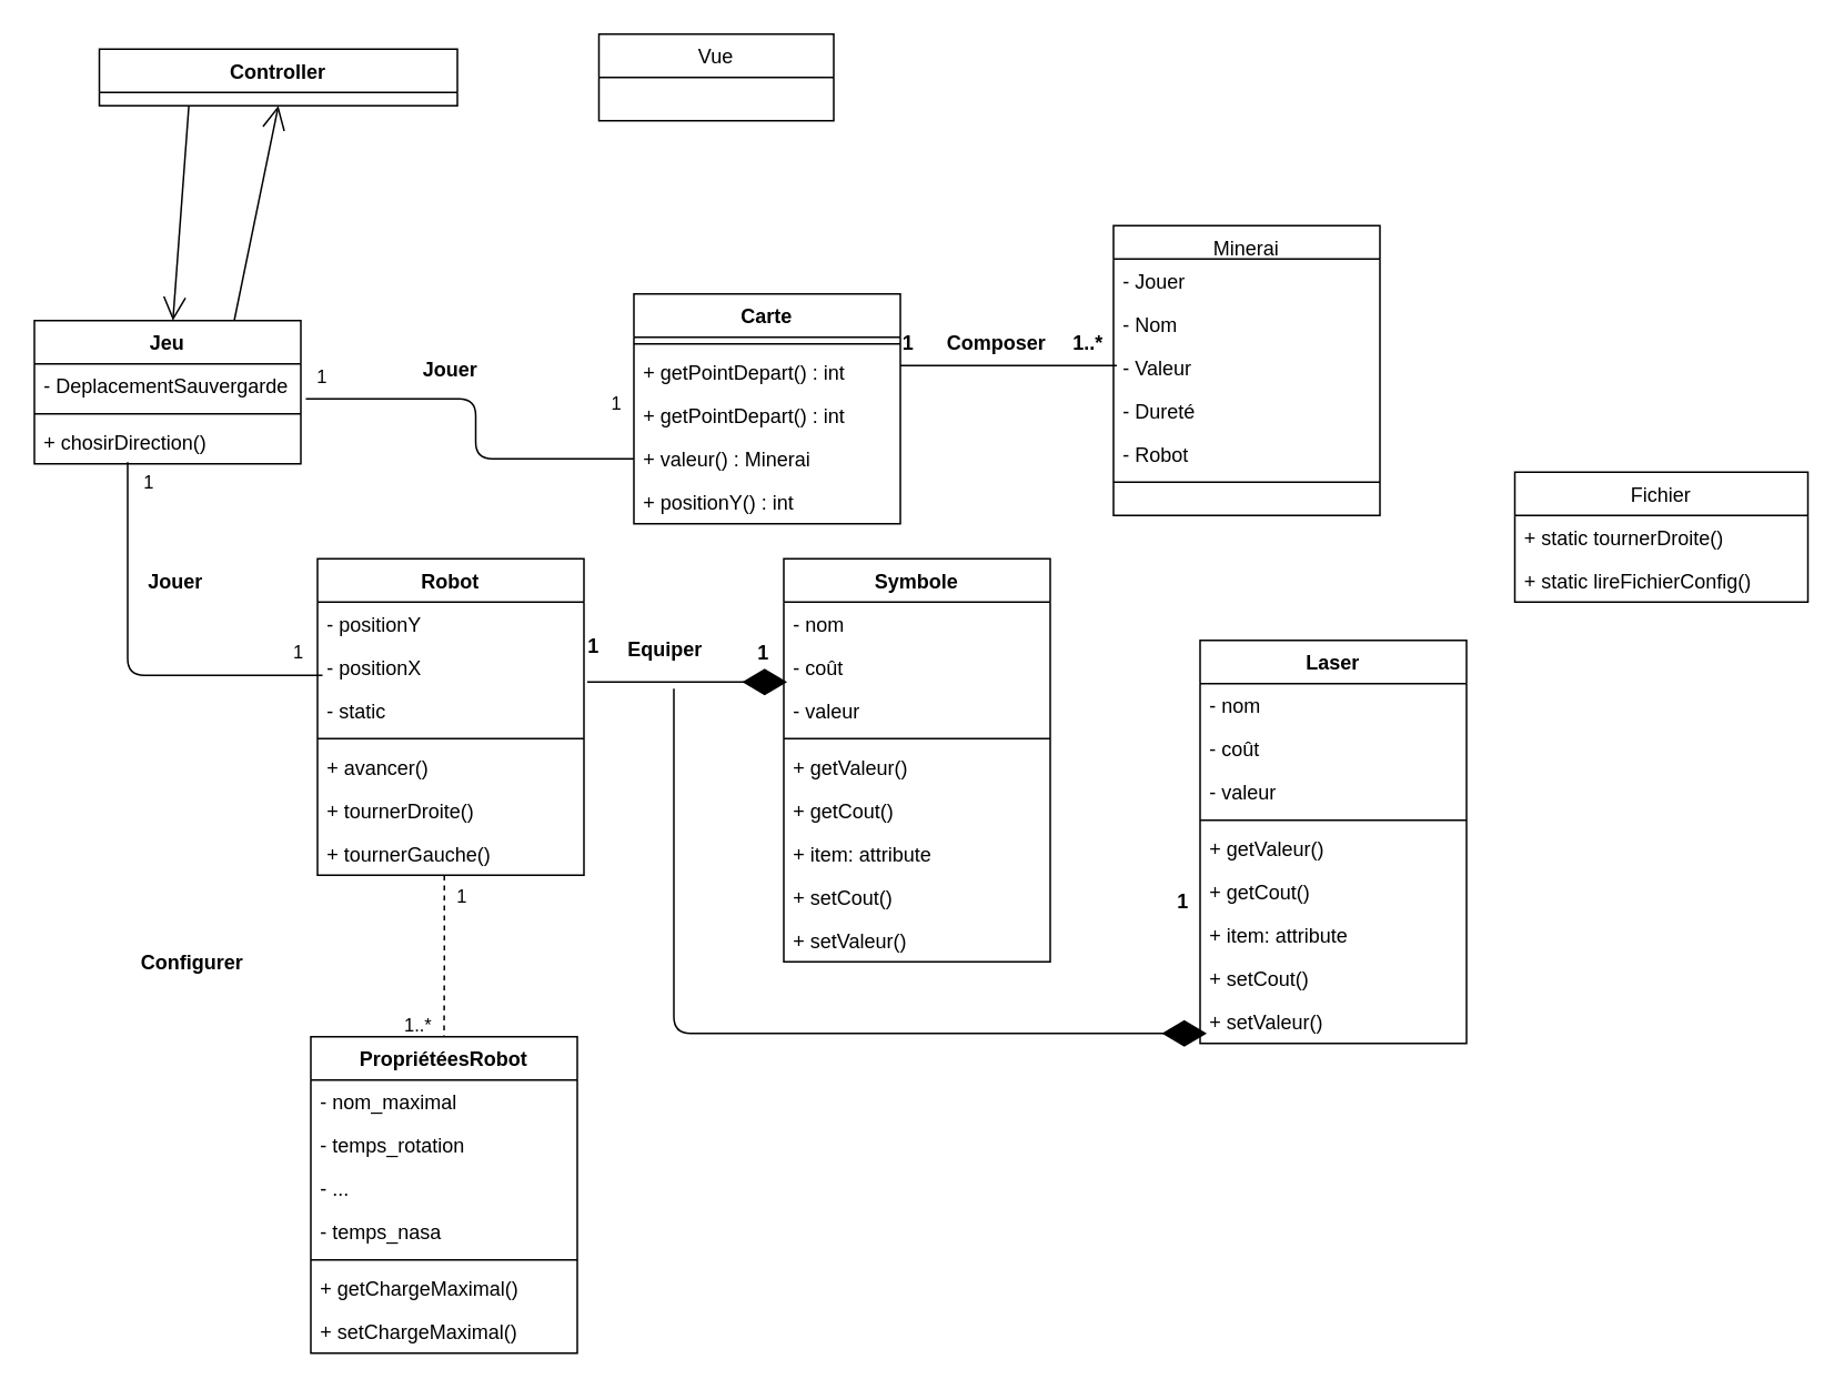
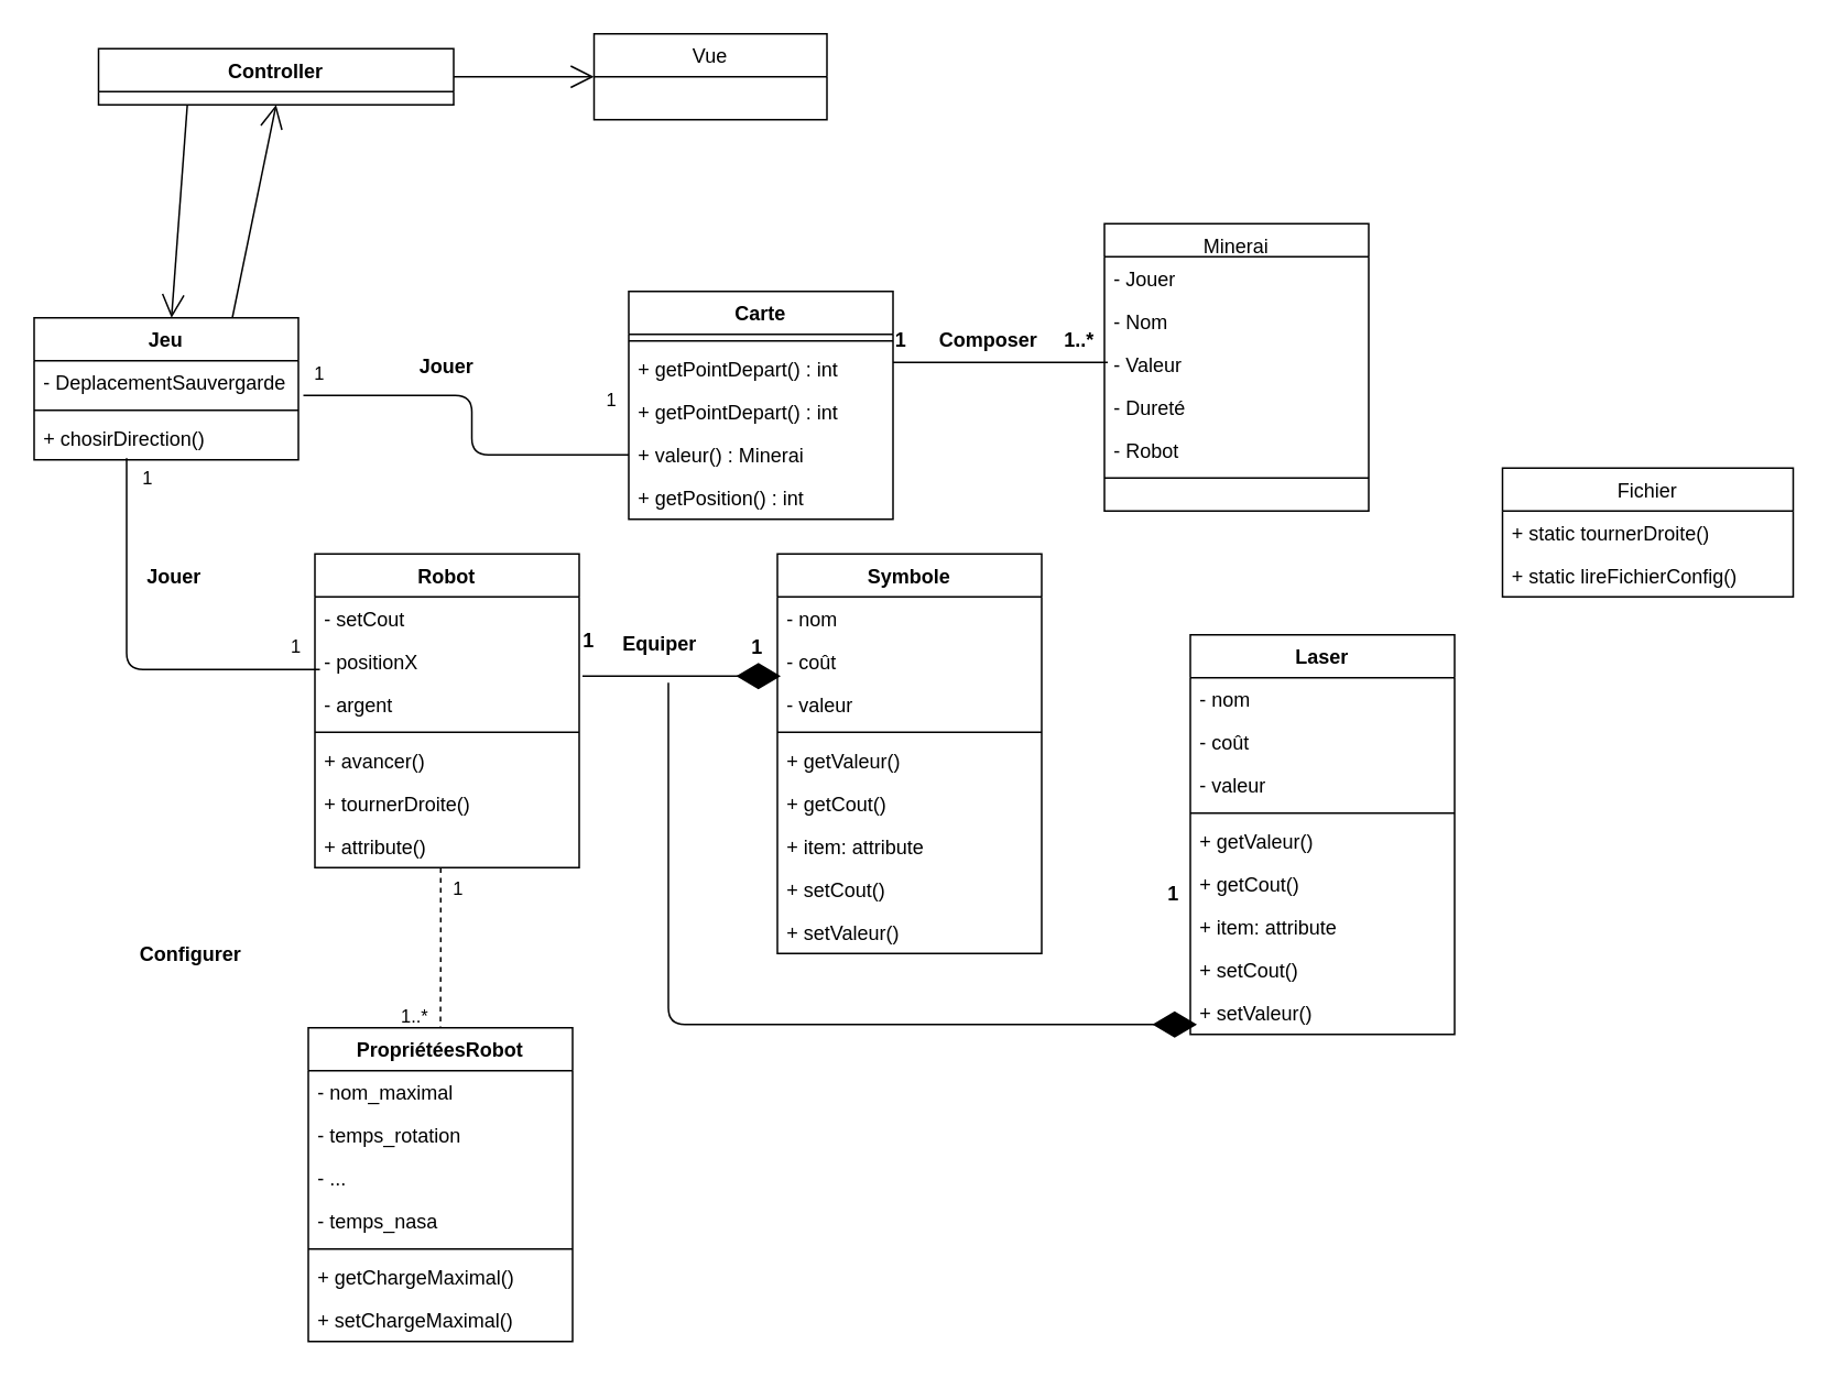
+ <mxCell id="79" value="" style="endArrow=open;endFill=1;endSize=12;html=1;entryX=0;entryY=0.5;entryDx=0;entryDy=0;exitX=1;exitY=0.5;exitDx=0;exitDy=0;" edge="1" parent="1" source="77" target="78"><mxGeometry width="160" relative="1" as="geometry"><mxPoint x="166" y="34.41" as="sourcePoint" /><mxPoint x="326" y="34.41" as="targetPoint" /></mxGeometry></mxCell>
- <mxCell id="26" value="+ positionY() : int" style="text;strokeColor=none;fillColor=none;align=left;verticalAlign=top;spacingLeft=4;spacingRight=4;overflow=hidden;rotatable=0;points=[[0,0.5],[1,0.5]];portConstraint=eastwest;" vertex="1" parent="21"><mxGeometry y="112" width="160" height="26" as="geometry" /></mxCell>
+ <mxCell id="26" value="+ getPosition() : int" style="text;strokeColor=none;fillColor=none;align=left;verticalAlign=top;spacingLeft=4;spacingRight=4;overflow=hidden;rotatable=0;points=[[0,0.5],[1,0.5]];portConstraint=eastwest;" vertex="1" parent="21"><mxGeometry y="112" width="160" height="26" as="geometry" /></mxCell>
- <mxCell id="14" value="- positionY" style="text;strokeColor=none;fillColor=none;align=left;verticalAlign=top;spacingLeft=4;spacingRight=4;overflow=hidden;rotatable=0;points=[[0,0.5],[1,0.5]];portConstraint=eastwest;" vertex="1" parent="13"><mxGeometry y="26" width="160" height="26" as="geometry" /></mxCell>
+ <mxCell id="14" value="- setCout" style="text;strokeColor=none;fillColor=none;align=left;verticalAlign=top;spacingLeft=4;spacingRight=4;overflow=hidden;rotatable=0;points=[[0,0.5],[1,0.5]];portConstraint=eastwest;" vertex="1" parent="13"><mxGeometry y="26" width="160" height="26" as="geometry" /></mxCell>
- <mxCell id="16" value="- static" style="text;strokeColor=none;fillColor=none;align=left;verticalAlign=top;spacingLeft=4;spacingRight=4;overflow=hidden;rotatable=0;points=[[0,0.5],[1,0.5]];portConstraint=eastwest;" vertex="1" parent="13"><mxGeometry y="78" width="160" height="26" as="geometry" /></mxCell>
+ <mxCell id="16" value="- argent" style="text;strokeColor=none;fillColor=none;align=left;verticalAlign=top;spacingLeft=4;spacingRight=4;overflow=hidden;rotatable=0;points=[[0,0.5],[1,0.5]];portConstraint=eastwest;" vertex="1" parent="13"><mxGeometry y="78" width="160" height="26" as="geometry" /></mxCell>
- <mxCell id="20" value="+ tournerGauche()" style="text;strokeColor=none;fillColor=none;align=left;verticalAlign=top;spacingLeft=4;spacingRight=4;overflow=hidden;rotatable=0;points=[[0,0.5],[1,0.5]];portConstraint=eastwest;" vertex="1" parent="13"><mxGeometry y="164" width="160" height="26" as="geometry" /></mxCell>
+ <mxCell id="20" value="+ attribute()" style="text;strokeColor=none;fillColor=none;align=left;verticalAlign=top;spacingLeft=4;spacingRight=4;overflow=hidden;rotatable=0;points=[[0,0.5],[1,0.5]];portConstraint=eastwest;" vertex="1" parent="13"><mxGeometry y="164" width="160" height="26" as="geometry" /></mxCell>
